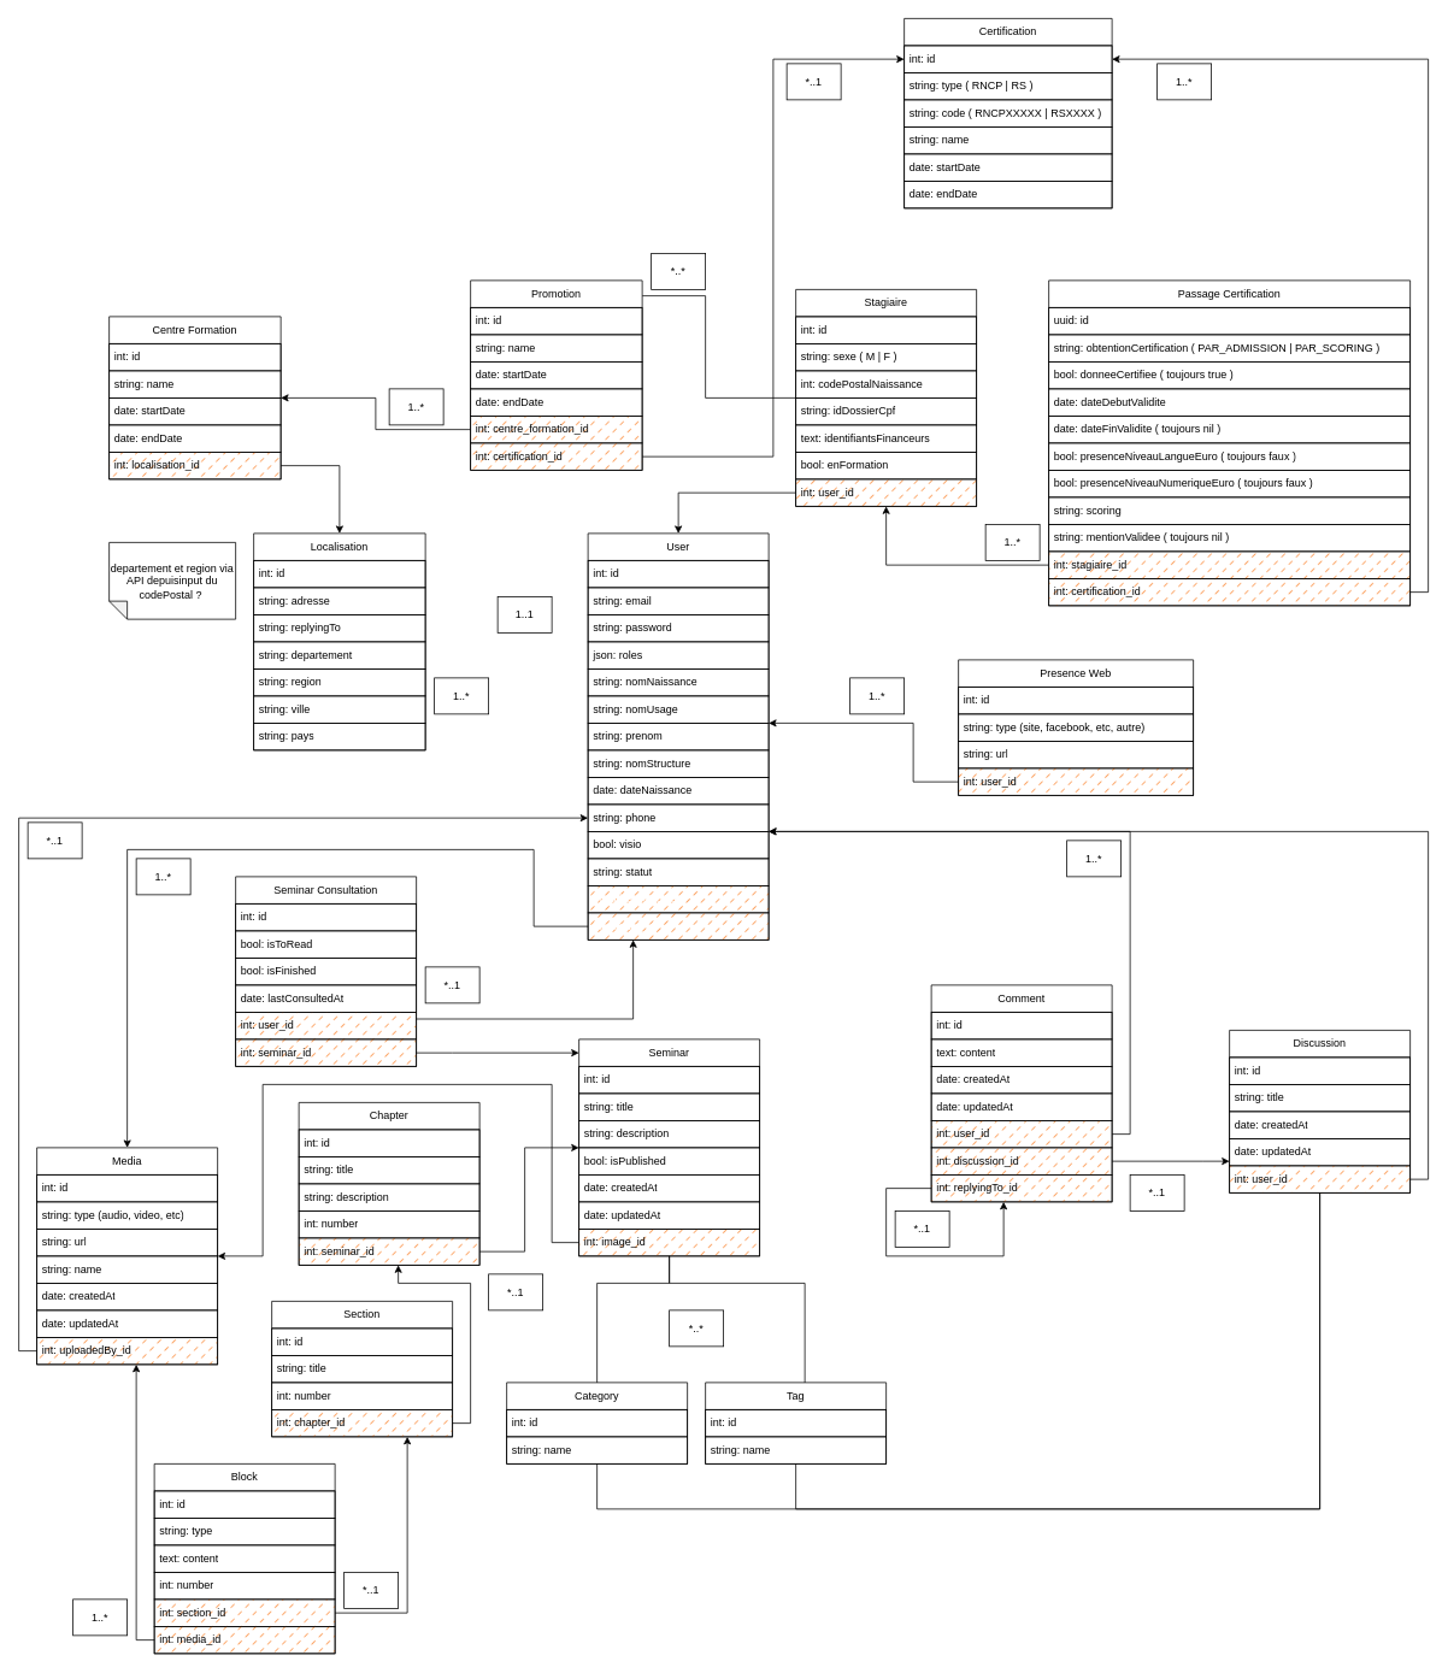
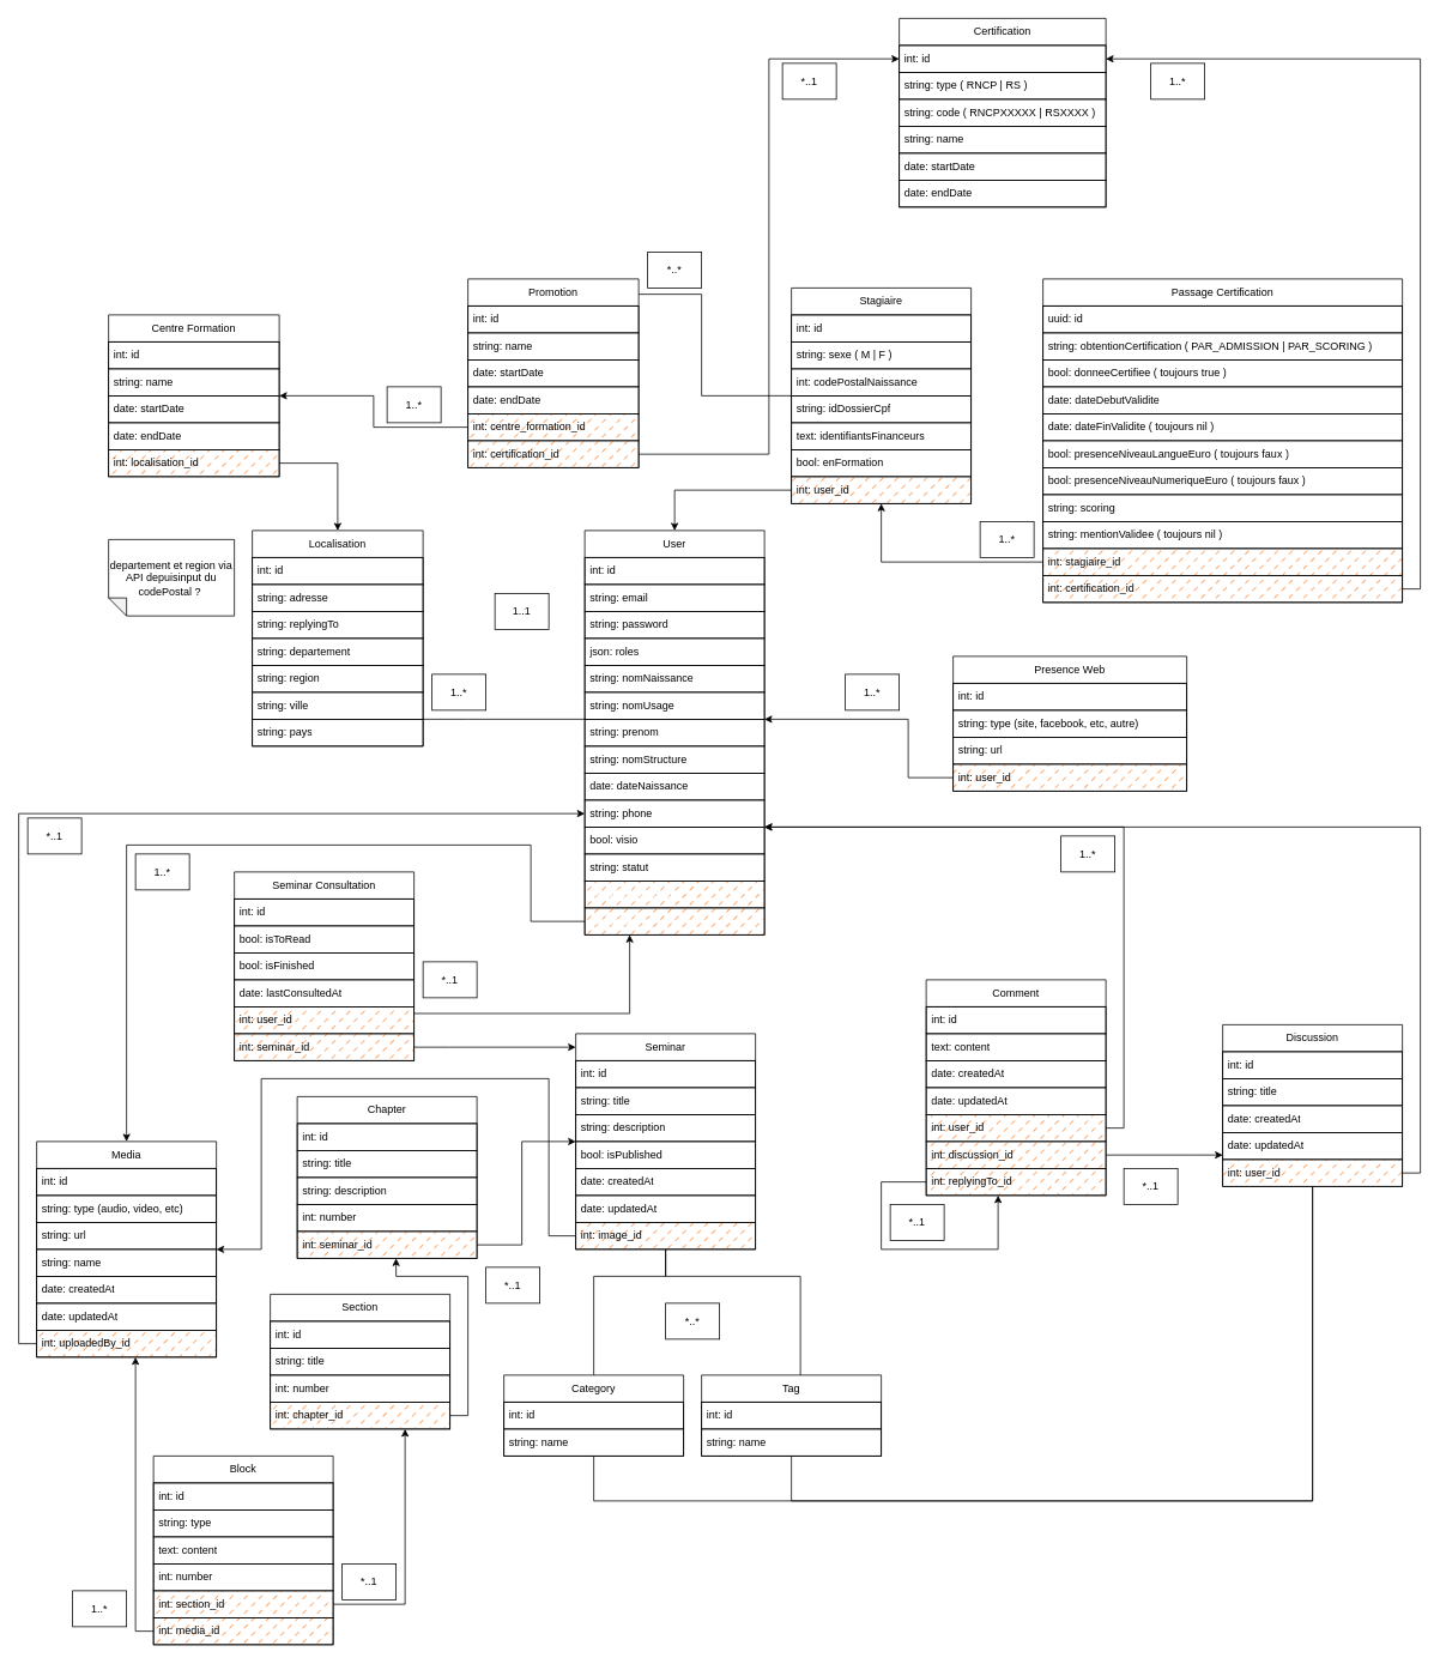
+ <mxCell id="36" style="edgeStyle=orthogonalEdgeStyle;rounded=0;html=1;endArrow=none;endFill=0;labelBackgroundColor=none;fontColor=default;shadow=0;swimlaneLine=1;fillOpacity=100;snapToPoint=0;fixDash=0;metaEdit=0;backgroundOutline=0;enumerate=0;comic=0;strokeColor=default;" edge="1" parent="1" source="43" target="69"><mxGeometry relative="1" as="geometry"><mxPoint x="650" y="495" as="targetPoint" /><Array as="points"><mxPoint x="520" y="800" /><mxPoint x="520" y="800" /></Array></mxGeometry></mxCell>
